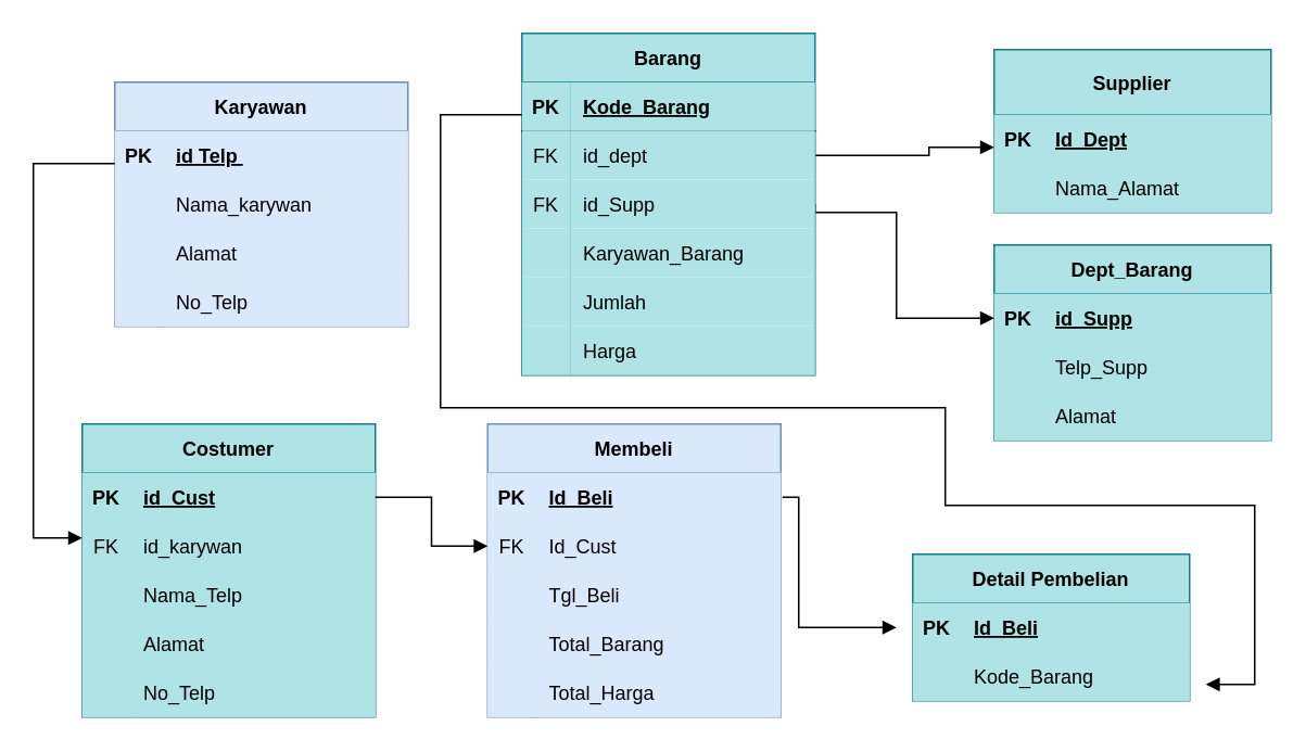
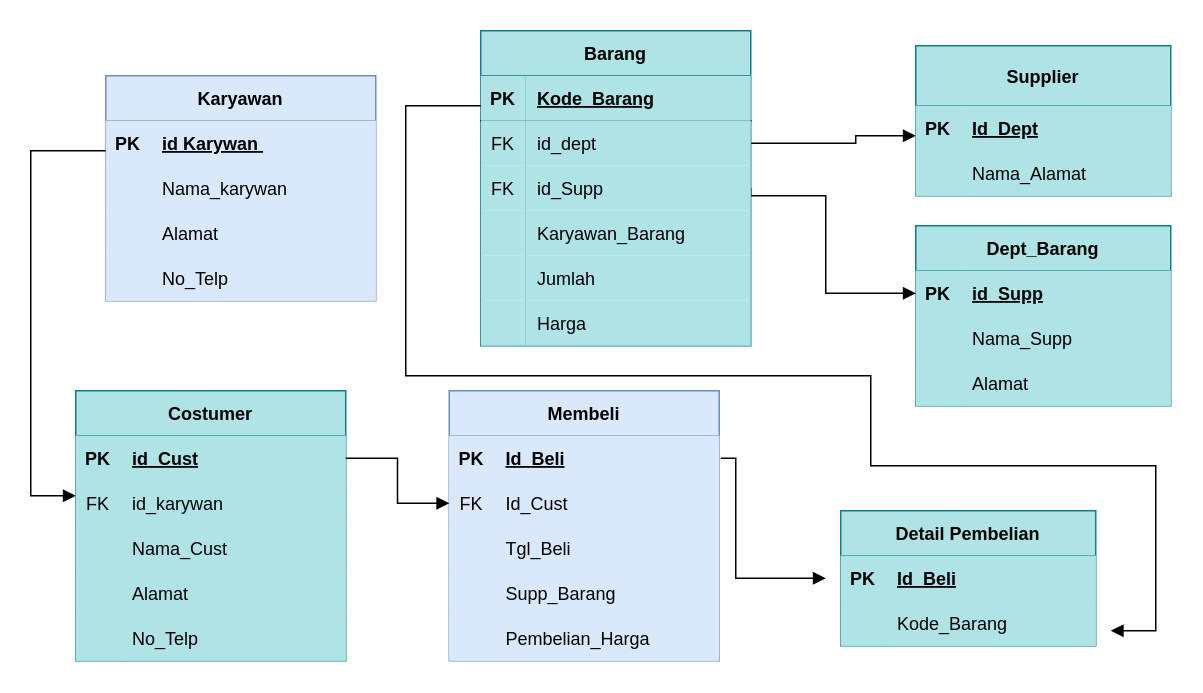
- <mxCell id="5" value="id Telp " style="shape=partialRectangle;connectable=0;fillColor=#dae8fc;top=0;left=0;bottom=0;right=0;align=left;spacingLeft=6;fontStyle=5;overflow=hidden;strokeColor=#6c8ebf;" vertex="1" parent="3"><mxGeometry x="30" width="150" height="30" as="geometry"><mxRectangle width="150" height="30" as="alternateBounds" /></mxGeometry></mxCell>
+ <mxCell id="5" value="id Karywan " style="shape=partialRectangle;connectable=0;fillColor=#dae8fc;top=0;left=0;bottom=0;right=0;align=left;spacingLeft=6;fontStyle=5;overflow=hidden;strokeColor=#6c8ebf;" vertex="1" parent="3"><mxGeometry x="30" width="150" height="30" as="geometry"><mxRectangle width="150" height="30" as="alternateBounds" /></mxGeometry></mxCell>
- <mxCell id="67" value="Telp_Supp" style="shape=partialRectangle;connectable=0;top=0;left=0;bottom=0;right=0;align=left;spacingLeft=6;overflow=hidden;fillColor=#b0e3e6;strokeColor=#0e8088;" vertex="1" parent="65"><mxGeometry x="30" width="140" height="30" as="geometry"><mxRectangle width="140" height="30" as="alternateBounds" /></mxGeometry></mxCell>
+ <mxCell id="67" value="Nama_Supp" style="shape=partialRectangle;connectable=0;top=0;left=0;bottom=0;right=0;align=left;spacingLeft=6;overflow=hidden;fillColor=#b0e3e6;strokeColor=#0e8088;" vertex="1" parent="65"><mxGeometry x="30" width="140" height="30" as="geometry"><mxRectangle width="140" height="30" as="alternateBounds" /></mxGeometry></mxCell>
- <mxCell id="40" value="Nama_Telp" style="shape=partialRectangle;connectable=0;top=0;left=0;bottom=0;right=0;align=left;spacingLeft=6;overflow=hidden;fillColor=#b0e3e6;strokeColor=#0e8088;" vertex="1" parent="38"><mxGeometry x="30" width="150" height="30" as="geometry"><mxRectangle width="150" height="30" as="alternateBounds" /></mxGeometry></mxCell>
+ <mxCell id="40" value="Nama_Cust" style="shape=partialRectangle;connectable=0;top=0;left=0;bottom=0;right=0;align=left;spacingLeft=6;overflow=hidden;fillColor=#b0e3e6;strokeColor=#0e8088;" vertex="1" parent="38"><mxGeometry x="30" width="150" height="30" as="geometry"><mxRectangle width="150" height="30" as="alternateBounds" /></mxGeometry></mxCell>
- <mxCell id="27" value="Total_Barang" style="shape=partialRectangle;connectable=0;fillColor=#dae8fc;top=0;left=0;bottom=0;right=0;align=left;spacingLeft=6;overflow=hidden;strokeColor=#6c8ebf;" vertex="1" parent="25"><mxGeometry x="30" width="150" height="30" as="geometry"><mxRectangle width="150" height="30" as="alternateBounds" /></mxGeometry></mxCell>
+ <mxCell id="27" value="Supp_Barang" style="shape=partialRectangle;connectable=0;fillColor=#dae8fc;top=0;left=0;bottom=0;right=0;align=left;spacingLeft=6;overflow=hidden;strokeColor=#6c8ebf;" vertex="1" parent="25"><mxGeometry x="30" width="150" height="30" as="geometry"><mxRectangle width="150" height="30" as="alternateBounds" /></mxGeometry></mxCell>
- <mxCell id="30" value="Total_Harga" style="shape=partialRectangle;connectable=0;fillColor=#dae8fc;top=0;left=0;bottom=0;right=0;align=left;spacingLeft=6;overflow=hidden;strokeColor=#6c8ebf;" vertex="1" parent="28"><mxGeometry x="30" width="150" height="30" as="geometry"><mxRectangle width="150" height="30" as="alternateBounds" /></mxGeometry></mxCell>
+ <mxCell id="30" value="Pembelian_Harga" style="shape=partialRectangle;connectable=0;fillColor=#dae8fc;top=0;left=0;bottom=0;right=0;align=left;spacingLeft=6;overflow=hidden;strokeColor=#6c8ebf;" vertex="1" parent="28"><mxGeometry x="30" width="150" height="30" as="geometry"><mxRectangle width="150" height="30" as="alternateBounds" /></mxGeometry></mxCell>
